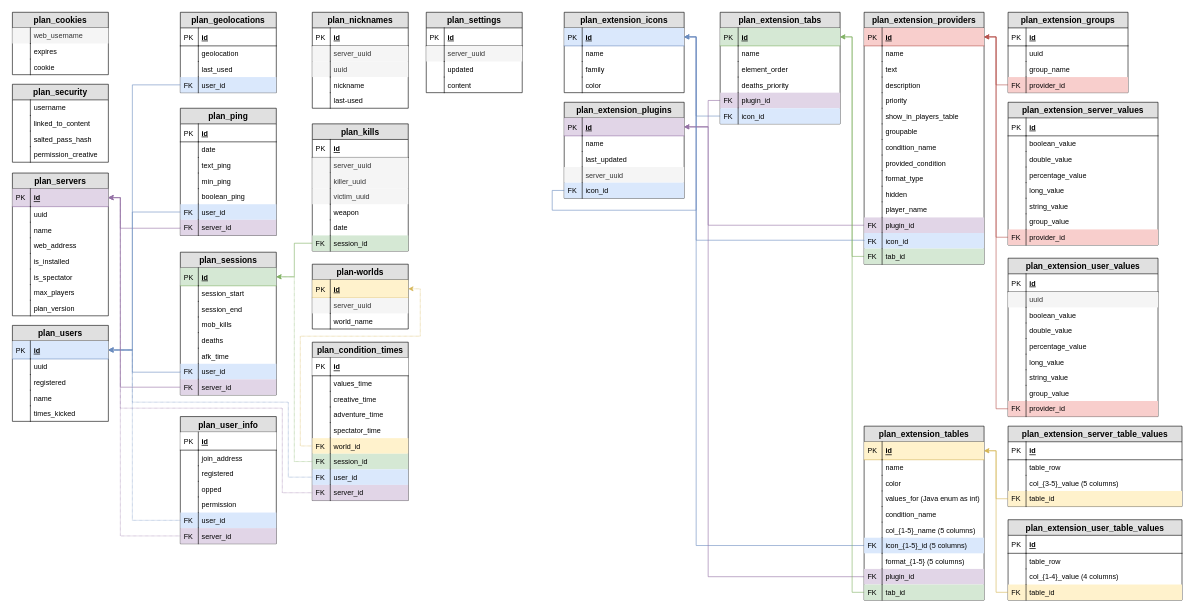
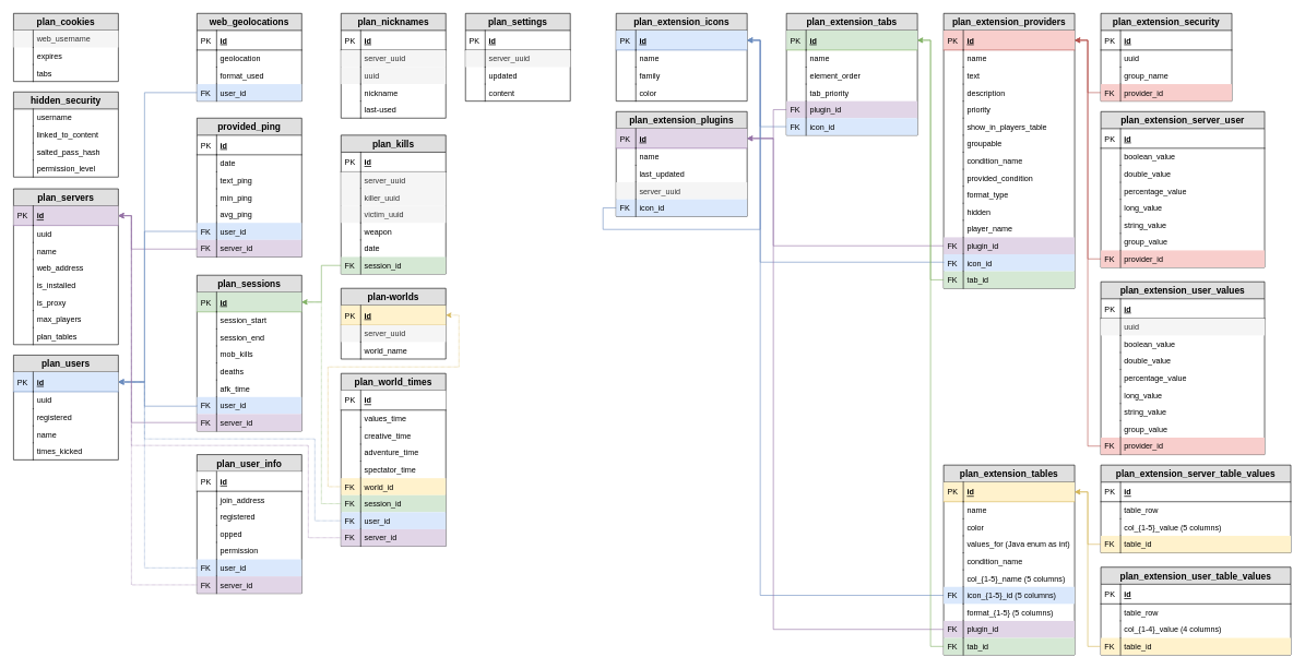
- <mxCell id="171" value="plan_geolocations" style="swimlane;fontStyle=1;childLayout=stackLayout;horizontal=1;startSize=26;fillColor=#e0e0e0;horizontalStack=0;resizeParent=1;resizeParentMax=0;resizeLast=0;collapsible=1;marginBottom=0;swimlaneFillColor=#ffffff;align=center;fontSize=14;" vertex="1" parent="1"><mxGeometry x="300" y="20" width="160" height="134" as="geometry" /></mxCell>
+ <mxCell id="171" value="web_geolocations" style="swimlane;fontStyle=1;childLayout=stackLayout;horizontal=1;startSize=26;fillColor=#e0e0e0;horizontalStack=0;resizeParent=1;resizeParentMax=0;resizeLast=0;collapsible=1;marginBottom=0;swimlaneFillColor=#ffffff;align=center;fontSize=14;" vertex="1" parent="1"><mxGeometry x="300" y="20" width="160" height="134" as="geometry" /></mxCell>
- <mxCell id="2" value="plan_extension_groups" style="swimlane;fontStyle=1;childLayout=stackLayout;horizontal=1;startSize=26;fillColor=#e0e0e0;horizontalStack=0;resizeParent=1;resizeParentMax=0;resizeLast=0;collapsible=1;marginBottom=0;swimlaneFillColor=#ffffff;align=center;fontSize=14;" vertex="1" parent="1"><mxGeometry x="1680" y="20" width="200" height="134" as="geometry" /></mxCell>
+ <mxCell id="2" value="plan_extension_security" style="swimlane;fontStyle=1;childLayout=stackLayout;horizontal=1;startSize=26;fillColor=#e0e0e0;horizontalStack=0;resizeParent=1;resizeParentMax=0;resizeLast=0;collapsible=1;marginBottom=0;swimlaneFillColor=#ffffff;align=center;fontSize=14;" vertex="1" parent="1"><mxGeometry x="1680" y="20" width="200" height="134" as="geometry" /></mxCell>
- <mxCell id="16" value="cookie" style="shape=partialRectangle;top=0;left=0;right=0;bottom=0;align=left;verticalAlign=top;fillColor=none;spacingLeft=34;spacingRight=4;overflow=hidden;rotatable=0;points=[[0,0.5],[1,0.5]];portConstraint=eastwest;dropTarget=0;" vertex="1" parent="11"><mxGeometry y="78" width="160" height="26" as="geometry" /></mxCell>
+ <mxCell id="16" value="tabs" style="shape=partialRectangle;top=0;left=0;right=0;bottom=0;align=left;verticalAlign=top;fillColor=none;spacingLeft=34;spacingRight=4;overflow=hidden;rotatable=0;points=[[0,0.5],[1,0.5]];portConstraint=eastwest;dropTarget=0;" vertex="1" parent="11"><mxGeometry y="78" width="160" height="26" as="geometry" /></mxCell>
- <mxCell id="176" value="last_used" style="shape=partialRectangle;top=0;left=0;right=0;bottom=0;align=left;verticalAlign=top;fillColor=none;spacingLeft=34;spacingRight=4;overflow=hidden;rotatable=0;points=[[0,0.5],[1,0.5]];portConstraint=eastwest;dropTarget=0;" vertex="1" parent="171"><mxGeometry y="82" width="160" height="26" as="geometry" /></mxCell>
+ <mxCell id="176" value="format_used" style="shape=partialRectangle;top=0;left=0;right=0;bottom=0;align=left;verticalAlign=top;fillColor=none;spacingLeft=34;spacingRight=4;overflow=hidden;rotatable=0;points=[[0,0.5],[1,0.5]];portConstraint=eastwest;dropTarget=0;" vertex="1" parent="171"><mxGeometry y="82" width="160" height="26" as="geometry" /></mxCell>
- <mxCell id="79" value="deaths_priority" style="shape=partialRectangle;top=0;left=0;right=0;bottom=0;align=left;verticalAlign=top;fillColor=none;spacingLeft=34;spacingRight=4;overflow=hidden;rotatable=0;points=[[0,0.5],[1,0.5]];portConstraint=eastwest;dropTarget=0;" vertex="1" parent="72"><mxGeometry y="108" width="200" height="26" as="geometry" /></mxCell>
+ <mxCell id="79" value="tab_priority" style="shape=partialRectangle;top=0;left=0;right=0;bottom=0;align=left;verticalAlign=top;fillColor=none;spacingLeft=34;spacingRight=4;overflow=hidden;rotatable=0;points=[[0,0.5],[1,0.5]];portConstraint=eastwest;dropTarget=0;" vertex="1" parent="72"><mxGeometry y="108" width="200" height="26" as="geometry" /></mxCell>
- <mxCell id="221" value="plan_security" style="swimlane;fontStyle=1;childLayout=stackLayout;horizontal=1;startSize=26;fillColor=#e0e0e0;horizontalStack=0;resizeParent=1;resizeParentMax=0;resizeLast=0;collapsible=1;marginBottom=0;swimlaneFillColor=#ffffff;align=center;fontSize=14;" vertex="1" parent="1"><mxGeometry x="20" y="140" width="160" height="130" as="geometry" /></mxCell>
+ <mxCell id="221" value="hidden_security" style="swimlane;fontStyle=1;childLayout=stackLayout;horizontal=1;startSize=26;fillColor=#e0e0e0;horizontalStack=0;resizeParent=1;resizeParentMax=0;resizeLast=0;collapsible=1;marginBottom=0;swimlaneFillColor=#ffffff;align=center;fontSize=14;" vertex="1" parent="1"><mxGeometry x="20" y="140" width="160" height="130" as="geometry" /></mxCell>
- <mxCell id="133" value="plan_extension_server_values" style="swimlane;fontStyle=1;childLayout=stackLayout;horizontal=1;startSize=26;fillColor=#e0e0e0;horizontalStack=0;resizeParent=1;resizeParentMax=0;resizeLast=0;collapsible=1;marginBottom=0;swimlaneFillColor=#ffffff;align=center;fontSize=14;" vertex="1" parent="1"><mxGeometry x="1680" y="170" width="250" height="238" as="geometry" /></mxCell>
+ <mxCell id="133" value="plan_extension_server_user" style="swimlane;fontStyle=1;childLayout=stackLayout;horizontal=1;startSize=26;fillColor=#e0e0e0;horizontalStack=0;resizeParent=1;resizeParentMax=0;resizeLast=0;collapsible=1;marginBottom=0;swimlaneFillColor=#ffffff;align=center;fontSize=14;" vertex="1" parent="1"><mxGeometry x="1680" y="170" width="250" height="238" as="geometry" /></mxCell>
- <mxCell id="206" value="plan_ping" style="swimlane;fontStyle=1;childLayout=stackLayout;horizontal=1;startSize=26;fillColor=#e0e0e0;horizontalStack=0;resizeParent=1;resizeParentMax=0;resizeLast=0;collapsible=1;marginBottom=0;swimlaneFillColor=#ffffff;align=center;fontSize=14;" vertex="1" parent="1"><mxGeometry x="300" y="180" width="160" height="212" as="geometry" /></mxCell>
+ <mxCell id="206" value="provided_ping" style="swimlane;fontStyle=1;childLayout=stackLayout;horizontal=1;startSize=26;fillColor=#e0e0e0;horizontalStack=0;resizeParent=1;resizeParentMax=0;resizeLast=0;collapsible=1;marginBottom=0;swimlaneFillColor=#ffffff;align=center;fontSize=14;" vertex="1" parent="1"><mxGeometry x="300" y="180" width="160" height="212" as="geometry" /></mxCell>
- <mxCell id="228" value="permission_creative" style="shape=partialRectangle;top=0;left=0;right=0;bottom=0;align=left;verticalAlign=top;fillColor=none;spacingLeft=34;spacingRight=4;overflow=hidden;rotatable=0;points=[[0,0.5],[1,0.5]];portConstraint=eastwest;dropTarget=0;" vertex="1" parent="221"><mxGeometry y="104" width="160" height="26" as="geometry" /></mxCell>
+ <mxCell id="228" value="permission_level" style="shape=partialRectangle;top=0;left=0;right=0;bottom=0;align=left;verticalAlign=top;fillColor=none;spacingLeft=34;spacingRight=4;overflow=hidden;rotatable=0;points=[[0,0.5],[1,0.5]];portConstraint=eastwest;dropTarget=0;" vertex="1" parent="221"><mxGeometry y="104" width="160" height="26" as="geometry" /></mxCell>
- <mxCell id="215" value="boolean_ping" style="shape=partialRectangle;top=0;left=0;right=0;bottom=0;align=left;verticalAlign=top;fillColor=none;spacingLeft=34;spacingRight=4;overflow=hidden;rotatable=0;points=[[0,0.5],[1,0.5]];portConstraint=eastwest;dropTarget=0;" vertex="1" parent="206"><mxGeometry y="134" width="160" height="26" as="geometry" /></mxCell>
+ <mxCell id="215" value="avg_ping" style="shape=partialRectangle;top=0;left=0;right=0;bottom=0;align=left;verticalAlign=top;fillColor=none;spacingLeft=34;spacingRight=4;overflow=hidden;rotatable=0;points=[[0,0.5],[1,0.5]];portConstraint=eastwest;dropTarget=0;" vertex="1" parent="206"><mxGeometry y="134" width="160" height="26" as="geometry" /></mxCell>
- <mxCell id="241" value="is_spectator" style="shape=partialRectangle;top=0;left=0;right=0;bottom=0;align=left;verticalAlign=top;fillColor=none;spacingLeft=34;spacingRight=4;overflow=hidden;rotatable=0;points=[[0,0.5],[1,0.5]];portConstraint=eastwest;dropTarget=0;" vertex="1" parent="230"><mxGeometry y="160" width="160" height="26" as="geometry" /></mxCell>
+ <mxCell id="241" value="is_proxy" style="shape=partialRectangle;top=0;left=0;right=0;bottom=0;align=left;verticalAlign=top;fillColor=none;spacingLeft=34;spacingRight=4;overflow=hidden;rotatable=0;points=[[0,0.5],[1,0.5]];portConstraint=eastwest;dropTarget=0;" vertex="1" parent="230"><mxGeometry y="160" width="160" height="26" as="geometry" /></mxCell>
- <mxCell id="245" value="plan_version" style="shape=partialRectangle;top=0;left=0;right=0;bottom=0;align=left;verticalAlign=top;fillColor=none;spacingLeft=34;spacingRight=4;overflow=hidden;rotatable=0;points=[[0,0.5],[1,0.5]];portConstraint=eastwest;dropTarget=0;" vertex="1" parent="230"><mxGeometry y="212" width="160" height="26" as="geometry" /></mxCell>
+ <mxCell id="245" value="plan_tables" style="shape=partialRectangle;top=0;left=0;right=0;bottom=0;align=left;verticalAlign=top;fillColor=none;spacingLeft=34;spacingRight=4;overflow=hidden;rotatable=0;points=[[0,0.5],[1,0.5]];portConstraint=eastwest;dropTarget=0;" vertex="1" parent="230"><mxGeometry y="212" width="160" height="26" as="geometry" /></mxCell>
- <mxCell id="305" value="plan_condition_times" style="swimlane;fontStyle=1;childLayout=stackLayout;horizontal=1;startSize=26;fillColor=#e0e0e0;horizontalStack=0;resizeParent=1;resizeParentMax=0;resizeLast=0;collapsible=1;marginBottom=0;swimlaneFillColor=#ffffff;align=center;fontSize=14;" vertex="1" parent="1"><mxGeometry x="520" y="570" width="160" height="264" as="geometry" /></mxCell>
+ <mxCell id="305" value="plan_world_times" style="swimlane;fontStyle=1;childLayout=stackLayout;horizontal=1;startSize=26;fillColor=#e0e0e0;horizontalStack=0;resizeParent=1;resizeParentMax=0;resizeLast=0;collapsible=1;marginBottom=0;swimlaneFillColor=#ffffff;align=center;fontSize=14;" vertex="1" parent="1"><mxGeometry x="520" y="570" width="160" height="264" as="geometry" /></mxCell>
- <mxCell id="118" value="col_{3-5}_value (5 columns)" style="shape=partialRectangle;top=0;left=0;right=0;bottom=0;align=left;verticalAlign=top;fillColor=none;spacingLeft=34;spacingRight=4;overflow=hidden;rotatable=0;points=[[0,0.5],[1,0.5]];portConstraint=eastwest;dropTarget=0;" vertex="1" parent="113"><mxGeometry y="82" width="290" height="26" as="geometry" /></mxCell>
+ <mxCell id="118" value="col_{1-5}_value (5 columns)" style="shape=partialRectangle;top=0;left=0;right=0;bottom=0;align=left;verticalAlign=top;fillColor=none;spacingLeft=34;spacingRight=4;overflow=hidden;rotatable=0;points=[[0,0.5],[1,0.5]];portConstraint=eastwest;dropTarget=0;" vertex="1" parent="113"><mxGeometry y="82" width="290" height="26" as="geometry" /></mxCell>
